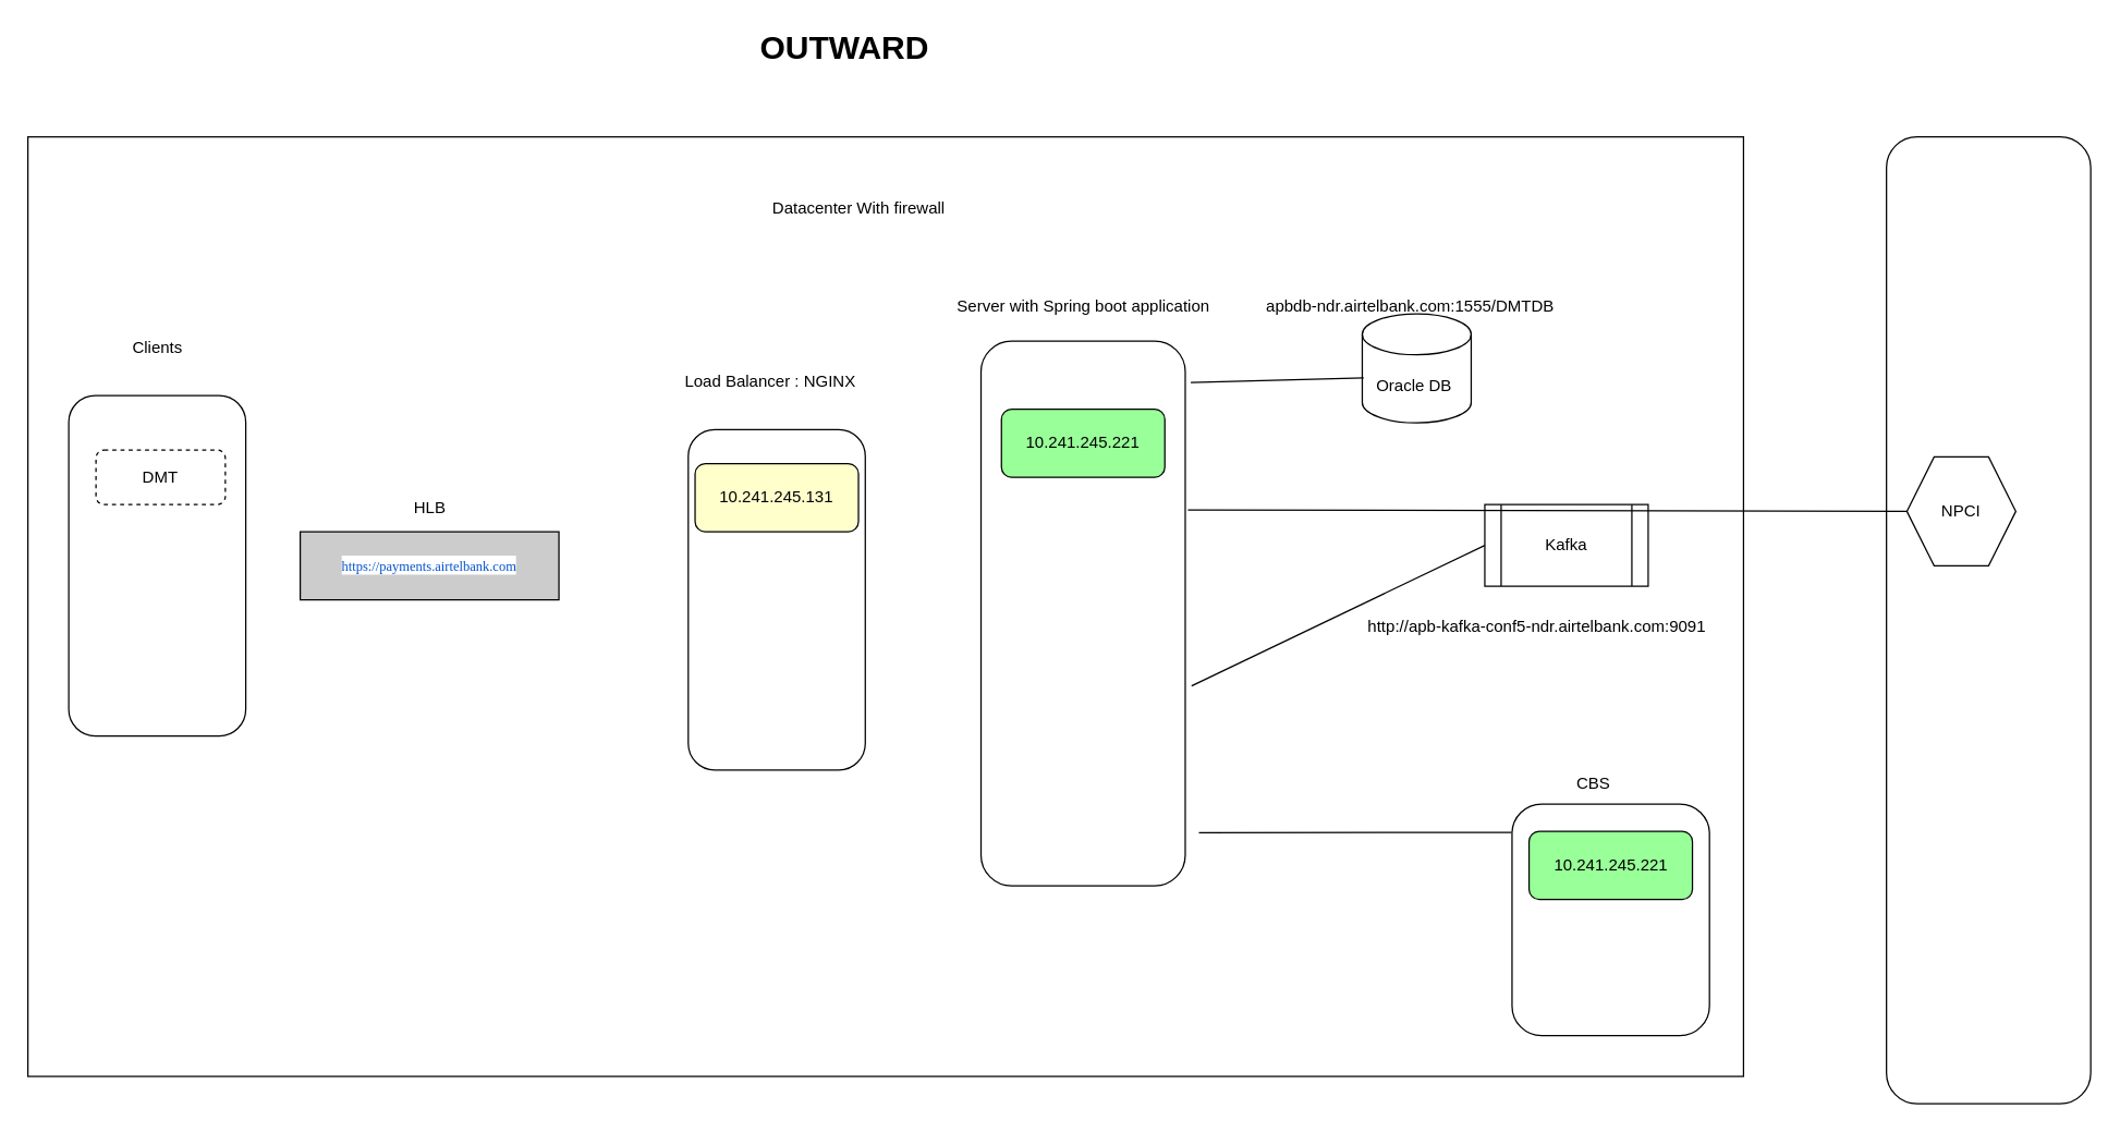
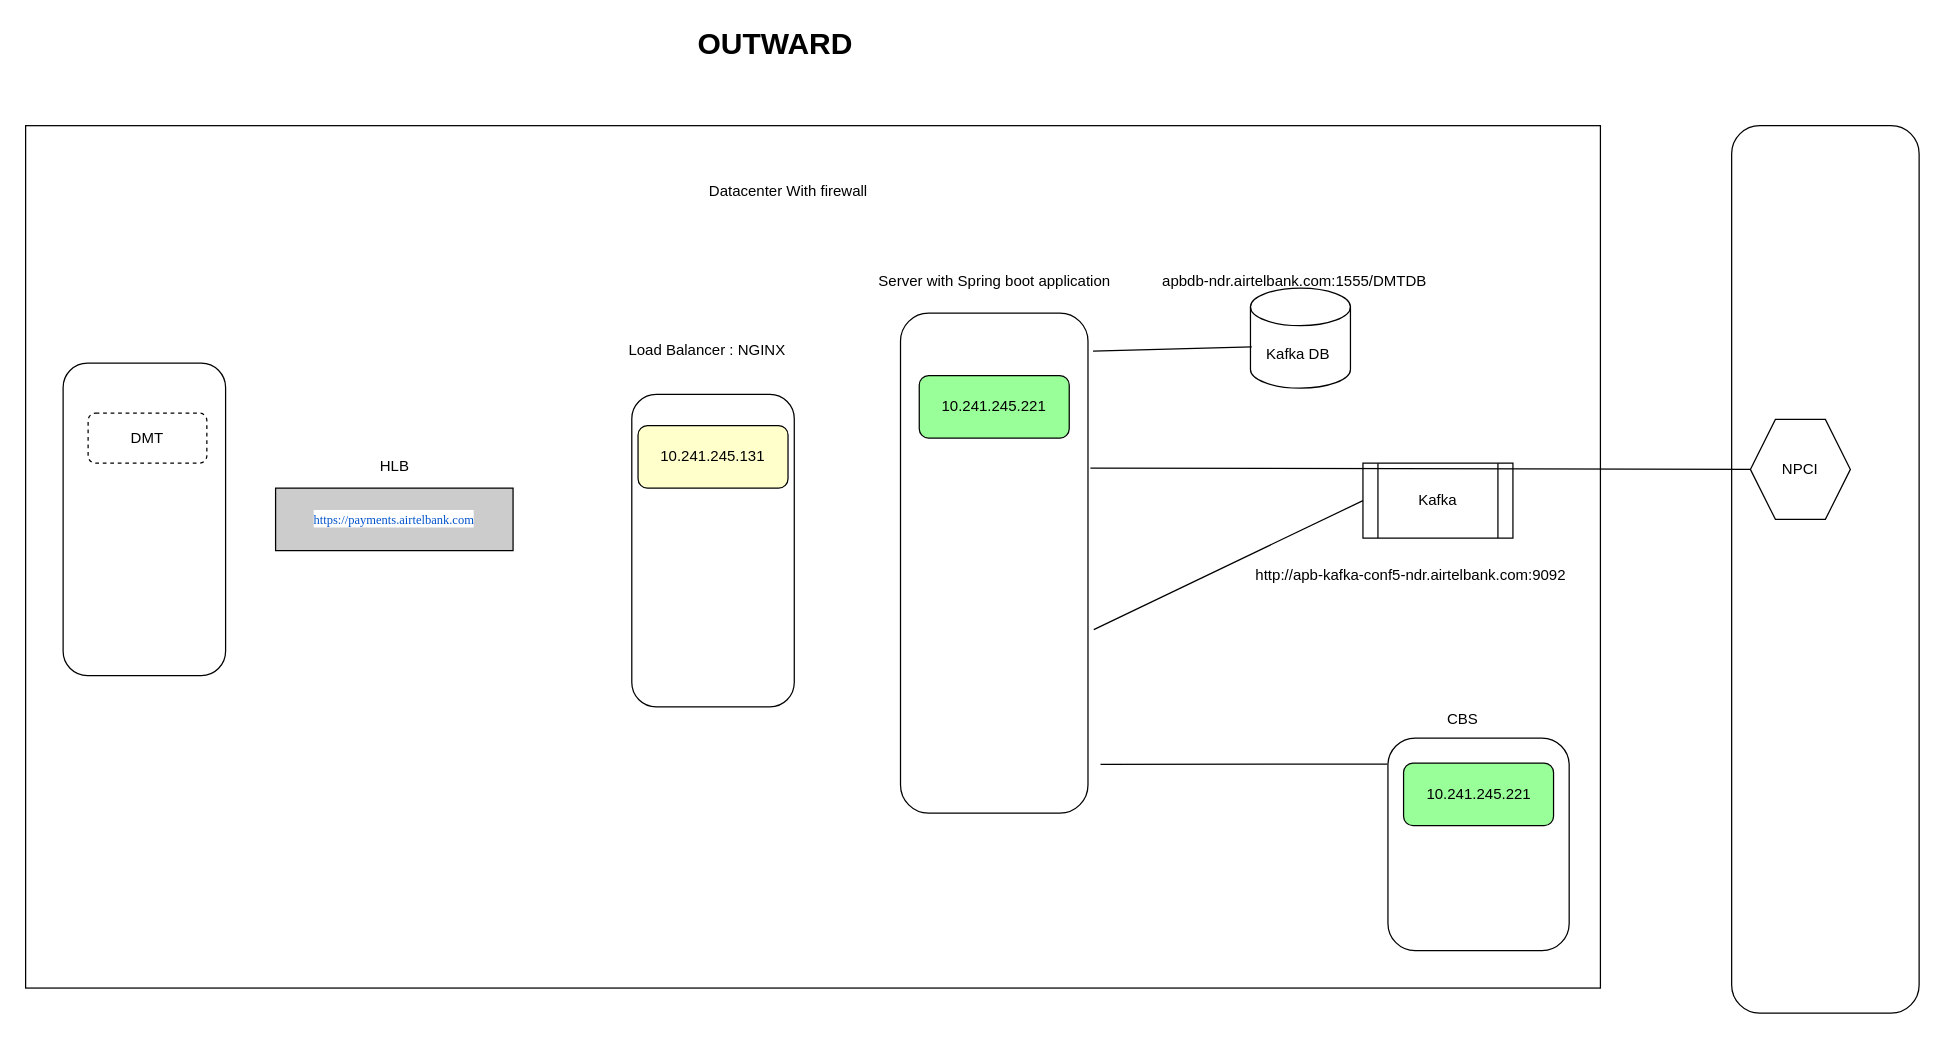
- <mxCell id="21" value="Clients" style="text;html=1;align=center;verticalAlign=middle;resizable=0;points=[];autosize=1;strokeColor=none;fillColor=none;" vertex="1" parent="1"><mxGeometry x="85" y="240" width="60" height="30" as="geometry" /></mxCell>
- <mxCell id="8" value="Oracle DB&amp;nbsp;" style="shape=cylinder3;whiteSpace=wrap;html=1;boundedLbl=1;backgroundOutline=1;size=15;" vertex="1" parent="1"><mxGeometry x="1000" y="230" width="80" height="80" as="geometry" /></mxCell>
+ <mxCell id="8" value="Kafka DB&amp;nbsp;" style="shape=cylinder3;whiteSpace=wrap;html=1;boundedLbl=1;backgroundOutline=1;size=15;" vertex="1" parent="1"><mxGeometry x="1000" y="230" width="80" height="80" as="geometry" /></mxCell>
- <mxCell id="14" value="http://apb-kafka-conf5-ndr.airtelbank.com:9091" style="text;html=1;align=center;verticalAlign=middle;resizable=0;points=[];autosize=1;strokeColor=none;fillColor=none;" vertex="1" parent="1"><mxGeometry x="992.5" y="445" width="270" height="30" as="geometry" /></mxCell>
+ <mxCell id="14" value="http://apb-kafka-conf5-ndr.airtelbank.com:9092" style="text;html=1;align=center;verticalAlign=middle;resizable=0;points=[];autosize=1;strokeColor=none;fillColor=none;" vertex="1" parent="1"><mxGeometry x="992.5" y="445" width="270" height="30" as="geometry" /></mxCell>
